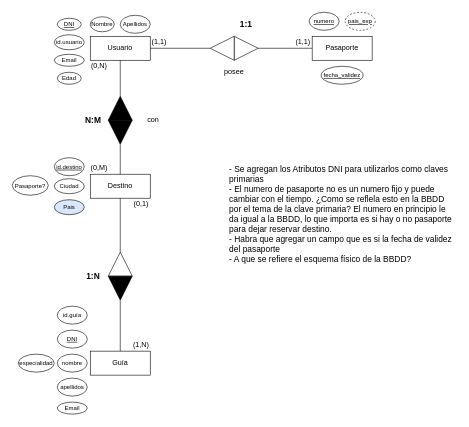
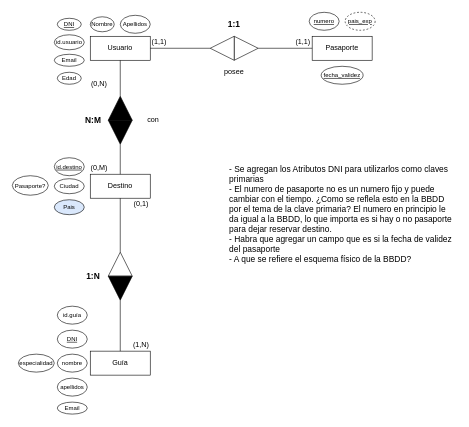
- <mxCell id="26" value="1:1" style="text;html=1;align=center;verticalAlign=middle;whiteSpace=wrap;rounded=0;fontStyle=1;fontSize=14;" vertex="1" parent="1"><mxGeometry x="385" y="30" width="50" height="20" as="geometry" /></mxCell>
+ <mxCell id="26" value="1:1" style="text;html=1;align=center;verticalAlign=middle;whiteSpace=wrap;rounded=0;fontStyle=1;fontSize=14;" vertex="1" parent="1"><mxGeometry x="365" y="30" width="50" height="20" as="geometry" /></mxCell>
- <mxCell id="23" value="(0,N)" style="text;html=1;align=center;verticalAlign=middle;whiteSpace=wrap;rounded=0;" vertex="1" parent="1"><mxGeometry x="150" y="100" width="30" height="20" as="geometry" /></mxCell>
+ <mxCell id="23" value="(0,N)" style="text;html=1;align=center;verticalAlign=middle;whiteSpace=wrap;rounded=0;" vertex="1" parent="1"><mxGeometry x="150" y="130" width="30" height="20" as="geometry" /></mxCell>
